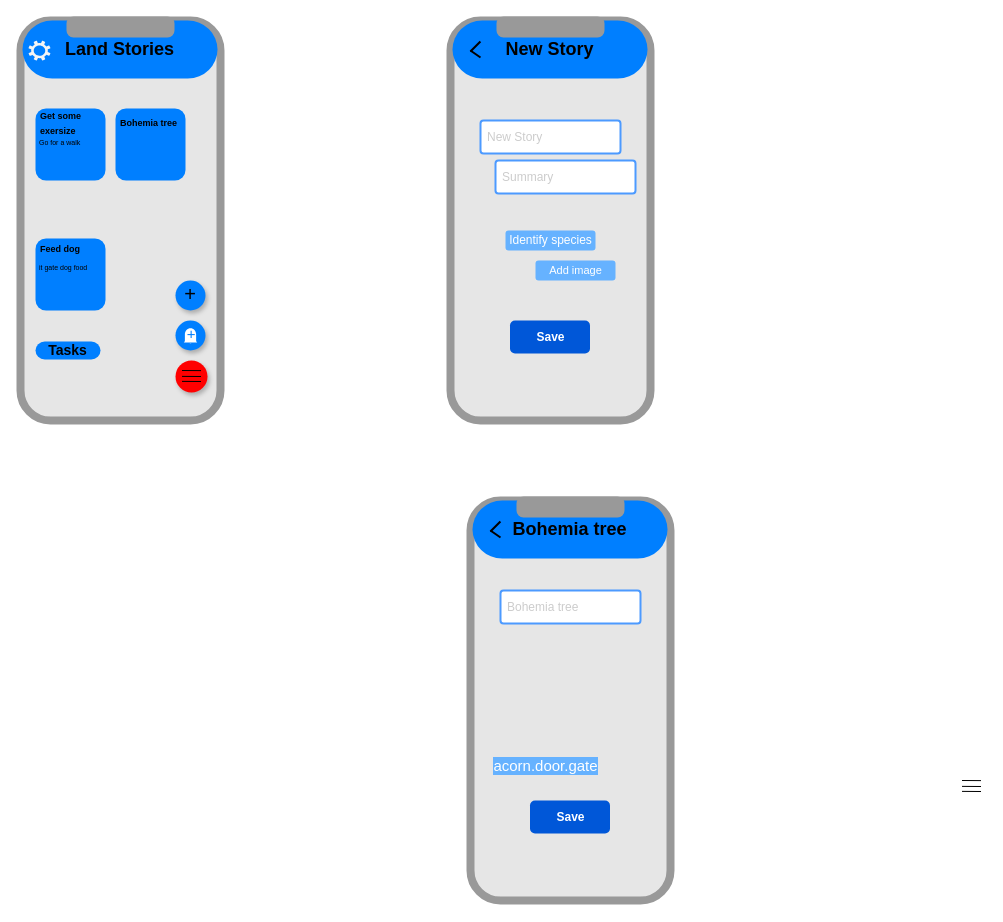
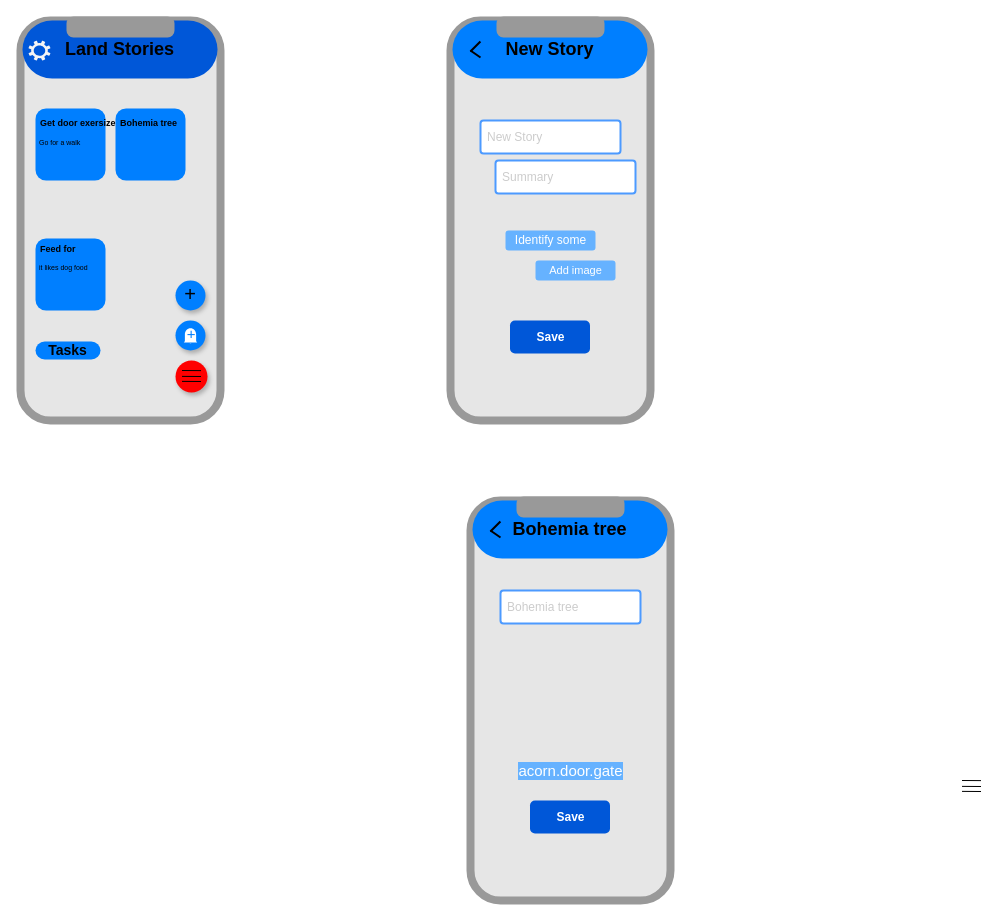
- <mxCell id="5" value="&lt;font size=&quot;1&quot;&gt;&lt;b style=&quot;font-size: 18px&quot;&gt;Land Stories&lt;/b&gt;&lt;/font&gt;" style="rounded=1;whiteSpace=wrap;html=1;strokeColor=none;strokeWidth=6;fillColor=#007FFF;arcSize=51;align=center;" parent="2" vertex="1"><mxGeometry x="2" width="195" height="58" as="geometry" /></mxCell>
+ <mxCell id="5" value="&lt;font size=&quot;1&quot;&gt;&lt;b style=&quot;font-size: 18px&quot;&gt;Land Stories&lt;/b&gt;&lt;/font&gt;" style="rounded=1;whiteSpace=wrap;html=1;strokeColor=none;strokeWidth=6;fillColor=#0057d8;arcSize=51;align=center;" parent="2" vertex="1"><mxGeometry x="2" width="195" height="58" as="geometry" /></mxCell>
- <mxCell id="16" value="&lt;font style=&quot;font-size: 9px&quot;&gt;Get some exersize&lt;/font&gt;" style="text;html=1;strokeColor=none;fillColor=none;align=left;verticalAlign=middle;whiteSpace=wrap;rounded=0;fontStyle=1" parent="14" vertex="1"><mxGeometry x="3" y="4" width="80" height="20" as="geometry" /></mxCell>
+ <mxCell id="16" value="&lt;font style=&quot;font-size: 9px&quot;&gt;Get door exersize&lt;/font&gt;" style="text;html=1;strokeColor=none;fillColor=none;align=left;verticalAlign=middle;whiteSpace=wrap;rounded=0;fontStyle=1" parent="14" vertex="1"><mxGeometry x="3" y="4" width="80" height="20" as="geometry" /></mxCell>
- <mxCell id="44" value="Identify species" style="rounded=1;fillColor=#66B2FF;align=center;strokeColor=none;html=1;fontColor=#ffffff;fontSize=12" vertex="1" parent="1"><mxGeometry x="505" y="230" width="90" height="20" as="geometry" /></mxCell>
+ <mxCell id="44" value="Identify some" style="rounded=1;fillColor=#66B2FF;align=center;strokeColor=none;html=1;fontColor=#ffffff;fontSize=12" vertex="1" parent="1"><mxGeometry x="505" y="230" width="90" height="20" as="geometry" /></mxCell>
- <mxCell id="24" value="&lt;font style=&quot;font-size: 9px&quot;&gt;Feed dog&lt;/font&gt;" style="text;html=1;strokeColor=none;fillColor=none;align=left;verticalAlign=middle;whiteSpace=wrap;rounded=0;fontStyle=1" vertex="1" parent="22"><mxGeometry x="3" width="80" height="20" as="geometry" /></mxCell>
+ <mxCell id="24" value="&lt;font style=&quot;font-size: 9px&quot;&gt;Feed for&lt;/font&gt;" style="text;html=1;strokeColor=none;fillColor=none;align=left;verticalAlign=middle;whiteSpace=wrap;rounded=0;fontStyle=1" vertex="1" parent="22"><mxGeometry x="3" width="80" height="20" as="geometry" /></mxCell>
- <mxCell id="25" value="&lt;font style=&quot;font-weight: normal ; font-size: 7px&quot;&gt;it gate dog food&lt;/font&gt;" style="text;html=1;strokeColor=none;fillColor=none;align=left;verticalAlign=middle;whiteSpace=wrap;rounded=0;fontStyle=1" vertex="1" parent="22"><mxGeometry x="2" y="23" width="70" height="10" as="geometry" /></mxCell>
+ <mxCell id="25" value="&lt;font style=&quot;font-weight: normal ; font-size: 7px&quot;&gt;it likes dog food&lt;/font&gt;" style="text;html=1;strokeColor=none;fillColor=none;align=left;verticalAlign=middle;whiteSpace=wrap;rounded=0;fontStyle=1" vertex="1" parent="22"><mxGeometry x="2" y="23" width="70" height="10" as="geometry" /></mxCell>
- <mxCell id="57" value="&lt;font style=&quot;font-size: 15px&quot;&gt;acorn.door.gate&lt;/font&gt;" style="text;html=1;align=center;verticalAlign=middle;resizable=0;points=[];autosize=1;fontSize=7;fontColor=#FFFFFF;labelBackgroundColor=#66B2FF;" vertex="1" parent="1"><mxGeometry x="484.5" y="755" width="120" height="20" as="geometry" /></mxCell>
+ <mxCell id="57" value="&lt;font style=&quot;font-size: 15px&quot;&gt;acorn.door.gate&lt;/font&gt;" style="text;html=1;align=center;verticalAlign=middle;resizable=0;points=[];autosize=1;fontSize=7;fontColor=#FFFFFF;labelBackgroundColor=#66B2FF;" vertex="1" parent="1"><mxGeometry x="509.5" y="760" width="120" height="20" as="geometry" /></mxCell>
